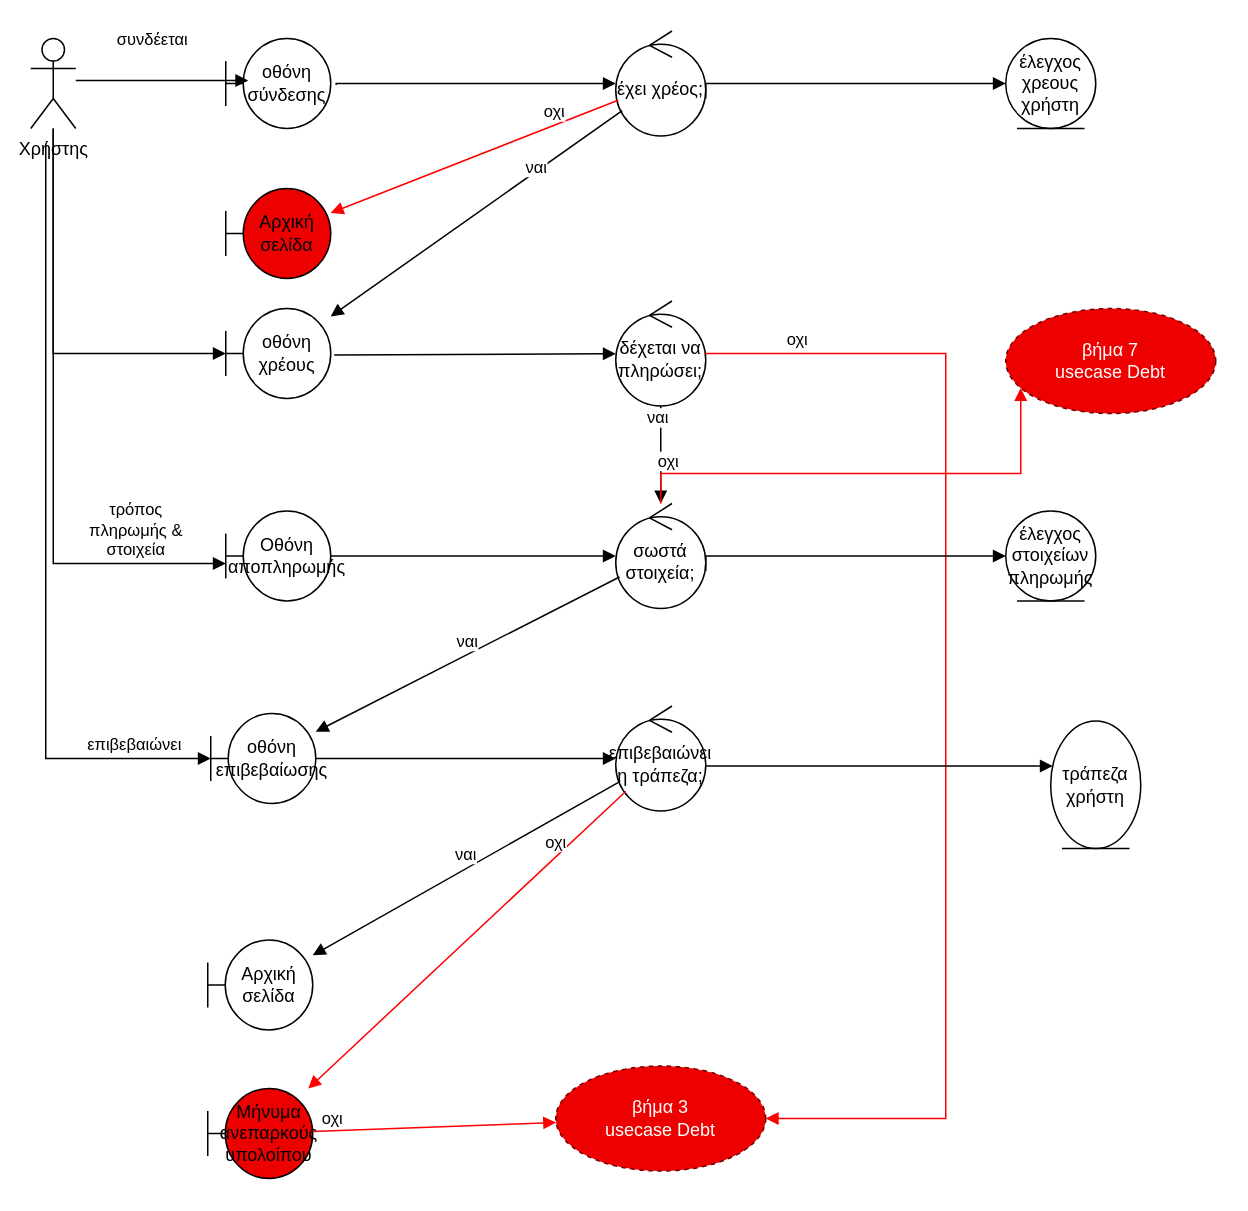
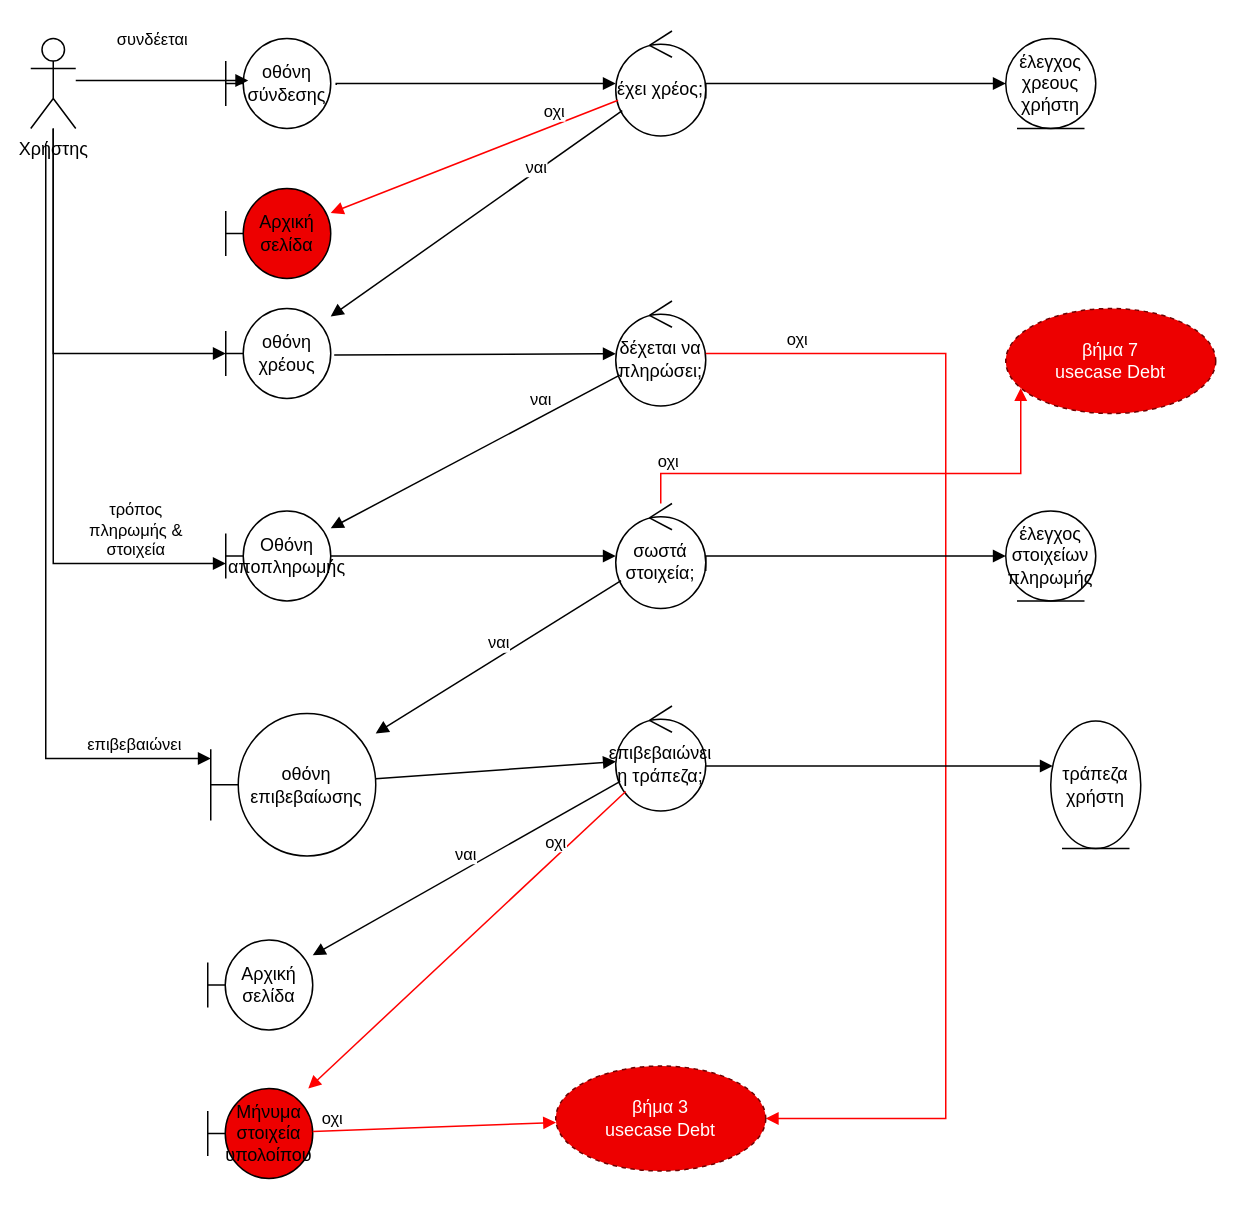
- <mxCell id="17" value="ναι" style="html=1;verticalAlign=bottom;endArrow=block;elbow=vertical;rounded=0;strokeColor=default;" edge="1" parent="1" source="13" target="15"><mxGeometry x="-0.463" y="-2" width="80" relative="1" as="geometry"><mxPoint x="460" y="101" as="sourcePoint" /><mxPoint x="230" y="226" as="targetPoint" /><mxPoint as="offset" /></mxGeometry></mxCell>
+ <mxCell id="17" value="ναι" style="html=1;verticalAlign=bottom;endArrow=block;elbow=vertical;rounded=0;strokeColor=default;" edge="1" parent="1" source="13" target="16"><mxGeometry x="-0.463" y="-2" width="80" relative="1" as="geometry"><mxPoint x="460" y="101" as="sourcePoint" /><mxPoint x="230" y="226" as="targetPoint" /><mxPoint as="offset" /></mxGeometry></mxCell>
- <mxCell id="22" value="οθόνη&lt;br&gt;επιβεβαίωσης" style="shape=umlBoundary;whiteSpace=wrap;html=1;" vertex="1" parent="1"><mxGeometry x="140" y="475" width="70" height="60" as="geometry" /></mxCell>
+ <mxCell id="22" value="οθόνη&lt;br&gt;επιβεβαίωσης" style="shape=umlBoundary;whiteSpace=wrap;html=1;" vertex="1" parent="1"><mxGeometry x="140" y="475" width="110" height="95" as="geometry" /></mxCell>
- <mxCell id="35" value="Μήνυμα&lt;br&gt;ανεπαρκούς&lt;br&gt;υπολοίπου" style="shape=umlBoundary;whiteSpace=wrap;html=1;fillColor=#ED0000;" vertex="1" parent="1"><mxGeometry x="138" y="725" width="70" height="60" as="geometry" /></mxCell>
+ <mxCell id="35" value="Μήνυμα&lt;br&gt;στοιχεία&lt;br&gt;υπολοίπου" style="shape=umlBoundary;whiteSpace=wrap;html=1;fillColor=#ED0000;" vertex="1" parent="1"><mxGeometry x="138" y="725" width="70" height="60" as="geometry" /></mxCell>
